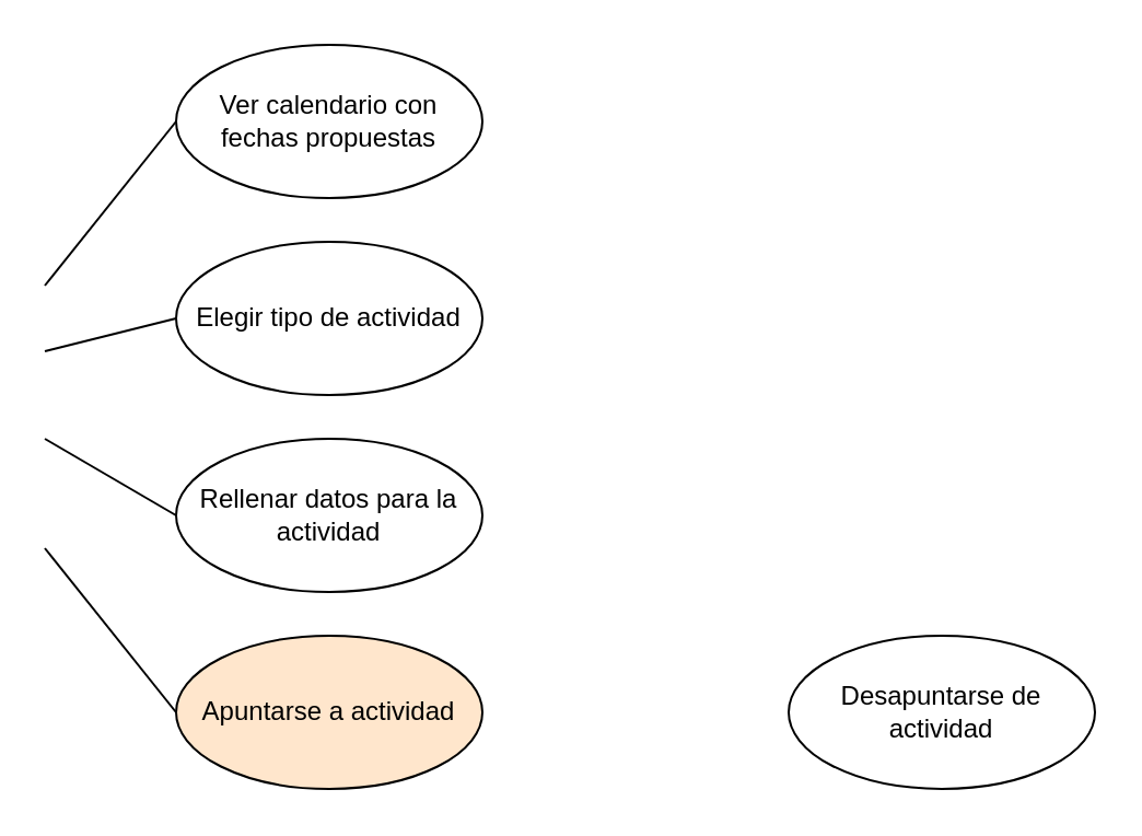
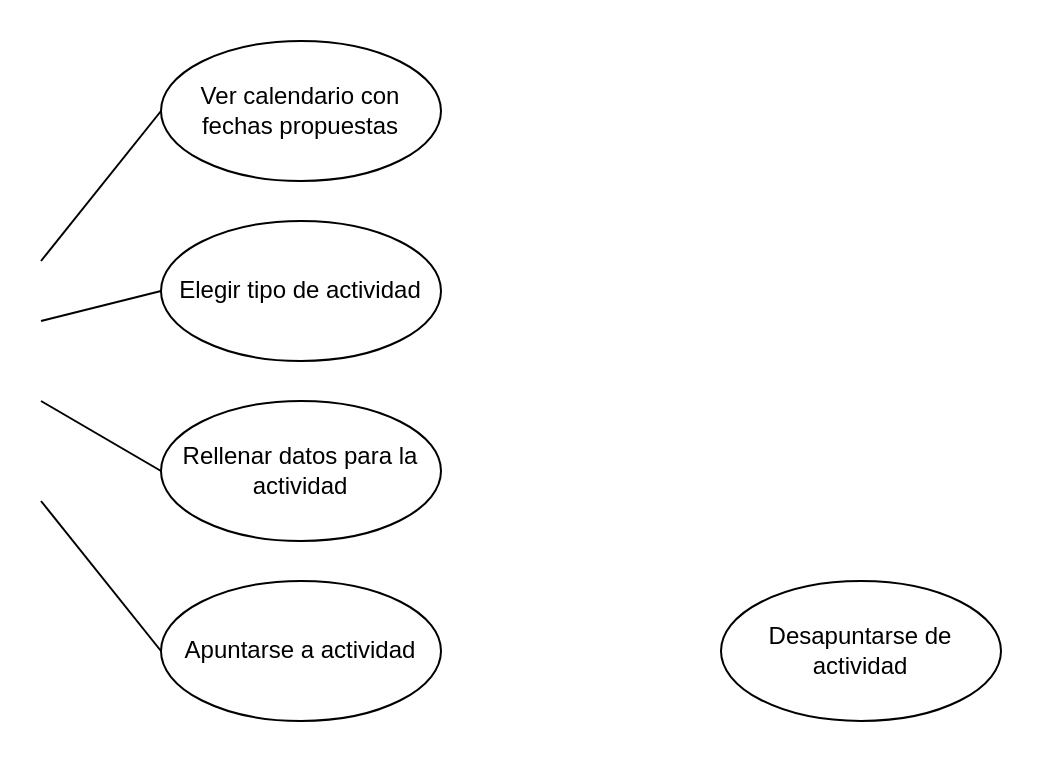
- <mxCell id="3" value="Apuntarse a actividad" style="ellipse;whiteSpace=wrap;html=1;fillColor=#ffe6cc;" parent="1" vertex="1"><mxGeometry x="80" y="290" width="140" height="70" as="geometry" /></mxCell>
+ <mxCell id="3" value="Apuntarse a actividad" style="ellipse;whiteSpace=wrap;html=1;" parent="1" vertex="1"><mxGeometry x="80" y="290" width="140" height="70" as="geometry" /></mxCell>
